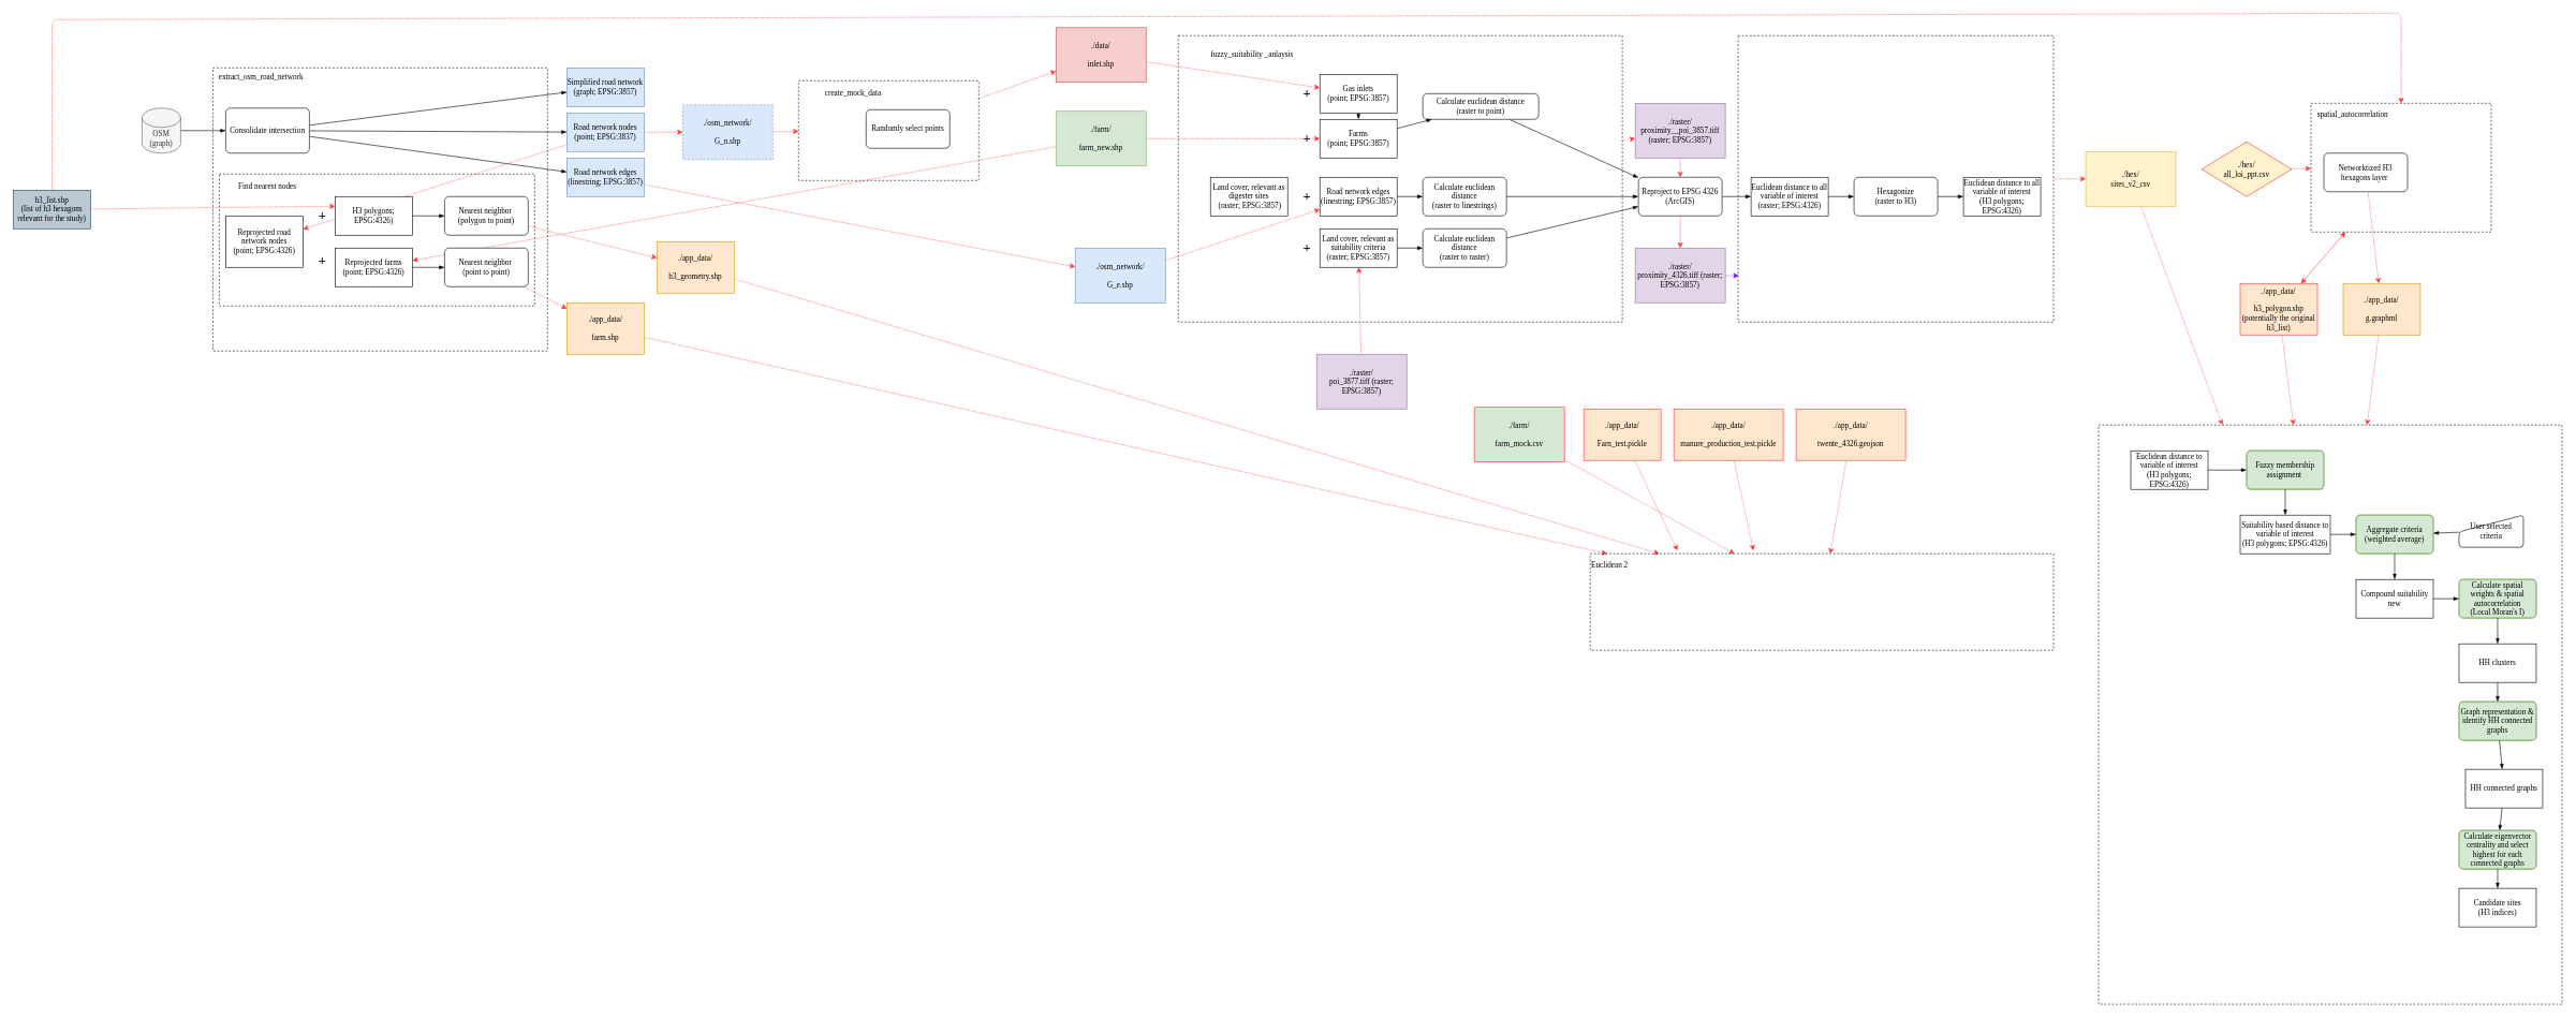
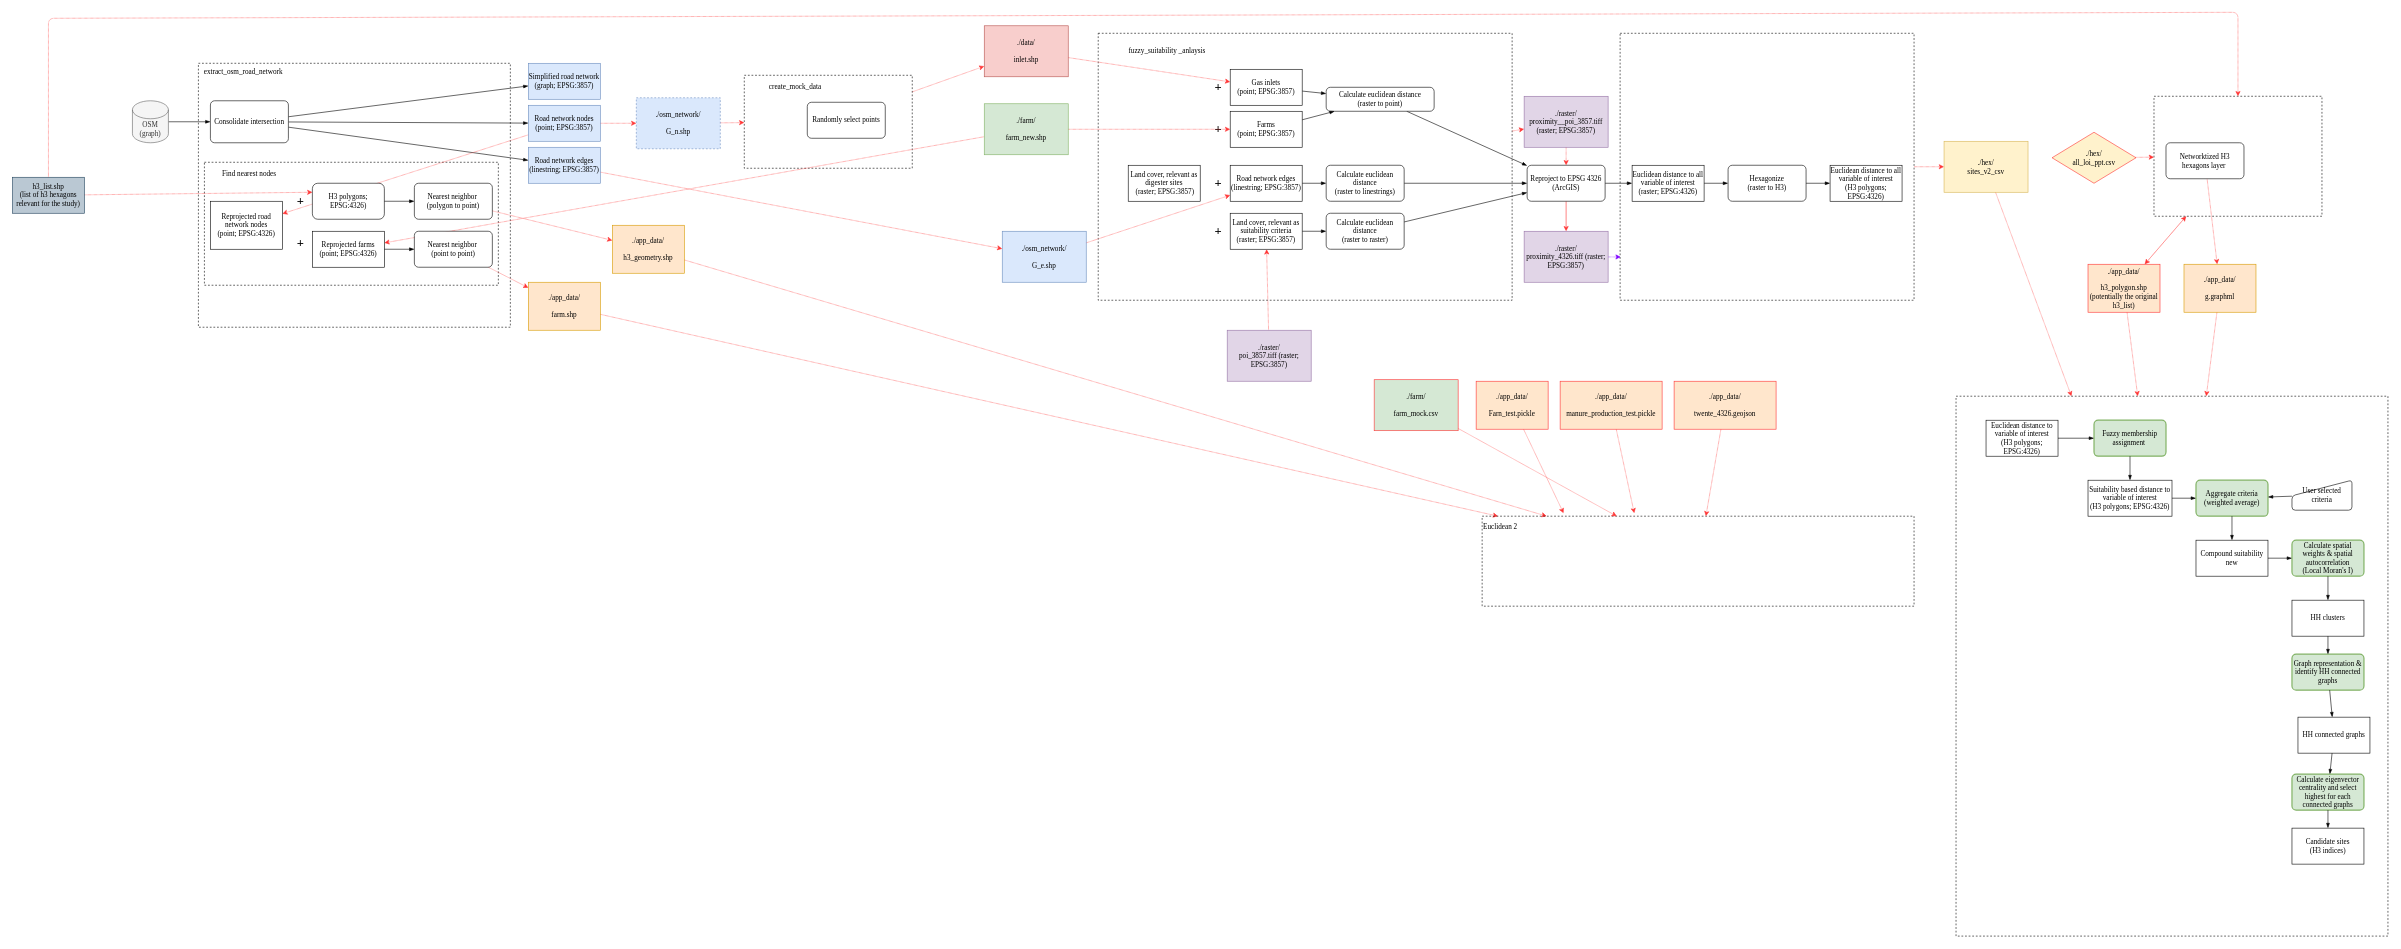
- <mxCell id="22" style="edgeStyle=none;html=1;fontSize=21;endArrow=blockThin;endFill=1;fontFamily=Oswald;fontSource=https%3A%2F%2Ffonts.googleapis.com%2Fcss%3Ffamily%3DOswald;" edge="1" parent="1" source="23" target="21"><mxGeometry relative="1" as="geometry" /></mxCell>
+ <mxCell id="22" style="edgeStyle=none;html=1;fontSize=21;endArrow=blockThin;endFill=1;fontFamily=Oswald;fontSource=https%3A%2F%2Ffonts.googleapis.com%2Fcss%3Ffamily%3DOswald;" edge="1" parent="1" source="23" target="17"><mxGeometry relative="1" as="geometry" /></mxCell>
- <mxCell id="122" value="spatial_autocorrelation" style="text;html=1;strokeColor=none;fillColor=none;align=center;verticalAlign=middle;whiteSpace=wrap;rounded=0;dashed=1;fontFamily=Oswald;fontSource=https%3A%2F%2Ffonts.googleapis.com%2Fcss%3Ffamily%3DOswald;" vertex="1" parent="1"><mxGeometry x="3590" y="160" width="130" height="35" as="geometry" /></mxCell>
- <mxCell id="67" value="Road network nodes&lt;br&gt;(point; EPSG:3837)" style="rounded=0;whiteSpace=wrap;html=1;fillColor=#dae8fc;strokeColor=#6c8ebf;fontFamily=Oswald;fontSource=https%3A%2F%2Ffonts.googleapis.com%2Fcss%3Ffamily%3DOswald;" vertex="1" parent="1"><mxGeometry x="880" y="175" width="120" height="60" as="geometry" /></mxCell>
+ <mxCell id="67" value="Road network nodes&lt;br&gt;(point; EPSG:3857)" style="rounded=0;whiteSpace=wrap;html=1;fillColor=#dae8fc;strokeColor=#6c8ebf;fontFamily=Oswald;fontSource=https%3A%2F%2Ffonts.googleapis.com%2Fcss%3Ffamily%3DOswald;" vertex="1" parent="1"><mxGeometry x="880" y="175" width="120" height="60" as="geometry" /></mxCell>
- <mxCell id="81" value="H3 polygons; EPSG:4326)" style="rounded=0;whiteSpace=wrap;html=1;fontFamily=Oswald;fontSource=https%3A%2F%2Ffonts.googleapis.com%2Fcss%3Ffamily%3DOswald;" vertex="1" parent="79"><mxGeometry x="430" y="5" width="120" height="60" as="geometry" /></mxCell>
+ <mxCell id="81" value="H3 polygons; EPSG:4326)" style="whiteSpace=wrap;html=1;fontFamily=Oswald;fontSource=https%3A%2F%2Ffonts.googleapis.com%2Fcss%3Ffamily%3DOswald;rounded=1;" vertex="1" parent="79"><mxGeometry x="430" y="5" width="120" height="60" as="geometry" /></mxCell>
- <mxCell id="26" value="" style="edgeStyle=none;html=1;dashed=1;dashPattern=1 1;strokeColor=#FF3333;fontFamily=Oswald;fontSource=https%3A%2F%2Ffonts.googleapis.com%2Fcss%3Ffamily%3DOswald;" edge="1" parent="1" source="27" target="41"><mxGeometry relative="1" as="geometry" /></mxCell>
+ <mxCell id="26" value="" style="edgeStyle=none;html=1;dashed=0;dashPattern=1 1;strokeColor=#FF3333;fontFamily=Oswald;fontSource=https%3A%2F%2Ffonts.googleapis.com%2Fcss%3Ffamily%3DOswald;" edge="1" parent="1" source="27" target="41"><mxGeometry relative="1" as="geometry" /></mxCell>
- <mxCell id="45" value="./raster/&lt;br&gt;poi_3877.tiff (raster; EPSG:3857)" style="rounded=0;whiteSpace=wrap;html=1;fontFamily=Oswald;fontSource=https%3A%2F%2Ffonts.googleapis.com%2Fcss%3Ffamily%3DOswald;fillColor=#e1d5e7;strokeColor=#9673a6;" vertex="1" parent="1"><mxGeometry x="2045" y="550" width="140" height="85" as="geometry" /></mxCell>
+ <mxCell id="45" value="./raster/&lt;br&gt;poi_3857.tiff (raster; EPSG:3857)" style="rounded=0;whiteSpace=wrap;html=1;fontFamily=Oswald;fontSource=https%3A%2F%2Ffonts.googleapis.com%2Fcss%3Ffamily%3DOswald;fillColor=#e1d5e7;strokeColor=#9673a6;" vertex="1" parent="1"><mxGeometry x="2045" y="550" width="140" height="85" as="geometry" /></mxCell>
